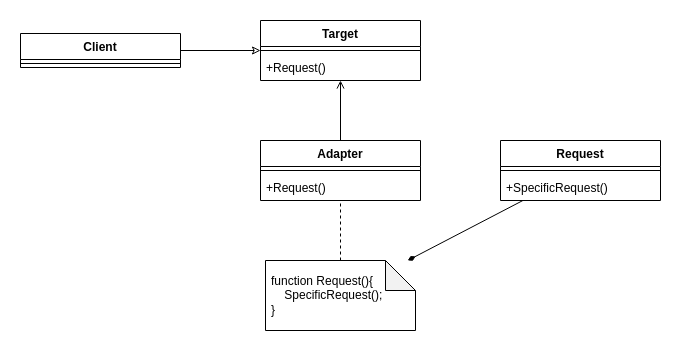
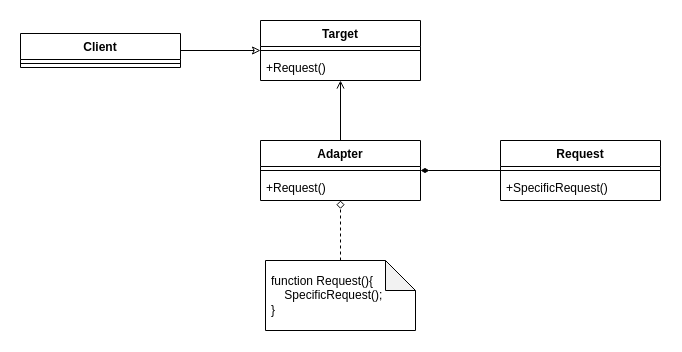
- <mxCell id="16" style="edgeStyle=none;rounded=0;orthogonalLoop=1;jettySize=auto;html=1;endArrow=none;endFill=0;dashed=1;" edge="1" parent="1" source="17" target="9"><mxGeometry relative="1" as="geometry" /></mxCell>
+ <mxCell id="16" style="edgeStyle=none;rounded=0;orthogonalLoop=1;jettySize=auto;html=1;endArrow=diamond;endFill=0;dashed=1;" edge="1" parent="1" source="17" target="9"><mxGeometry relative="1" as="geometry" /></mxCell>
- <mxCell id="12" style="edgeStyle=none;rounded=0;orthogonalLoop=1;jettySize=auto;html=1;endArrow=diamondThin;endFill=1;" edge="1" parent="1" source="13" target="17"><mxGeometry relative="1" as="geometry" /></mxCell>
+ <mxCell id="12" style="edgeStyle=none;rounded=0;orthogonalLoop=1;jettySize=auto;html=1;endArrow=diamondThin;endFill=1;" edge="1" parent="1" source="13" target="9"><mxGeometry relative="1" as="geometry" /></mxCell>
